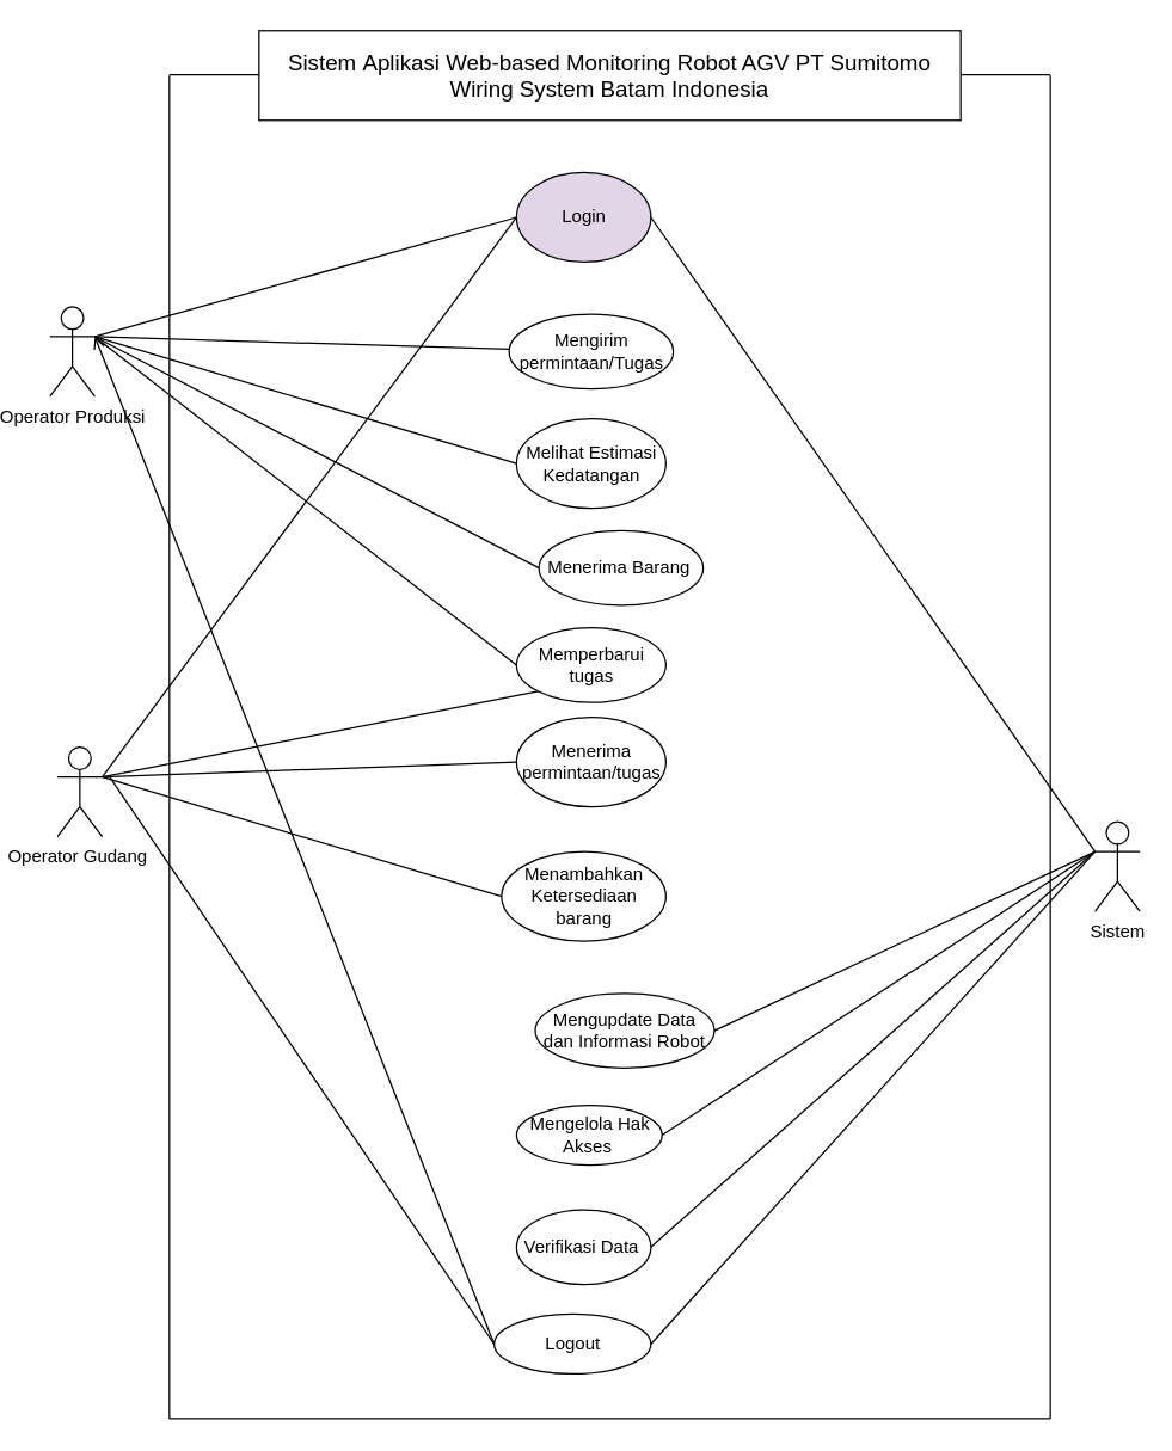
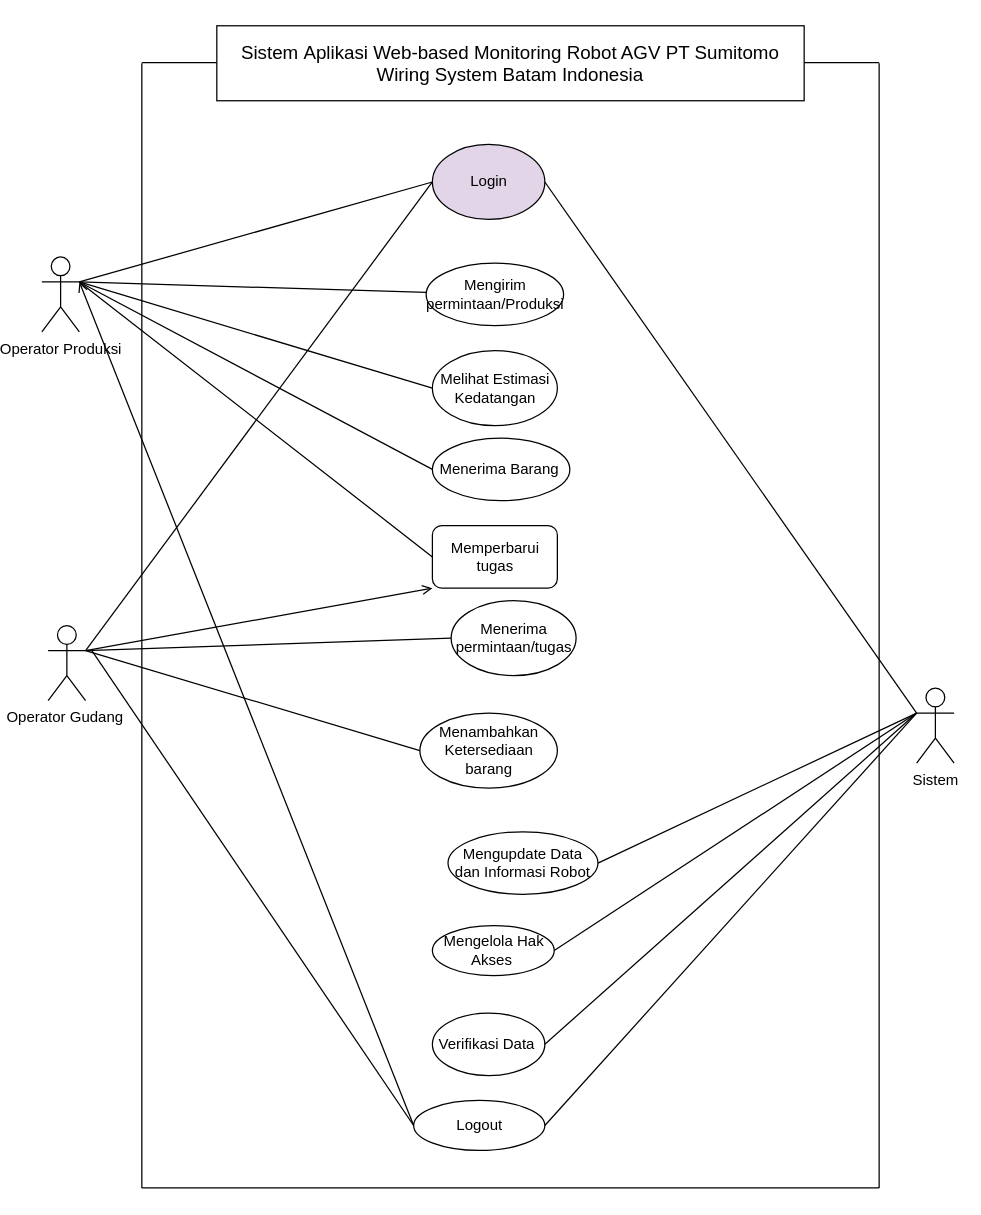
- <mxCell id="29" value="Mengirim permintaan/Tugas" style="ellipse;whiteSpace=wrap;html=1;" parent="1" vertex="1"><mxGeometry x="327.5" y="210" width="110" height="50" as="geometry" /></mxCell>
+ <mxCell id="29" value="Mengirim permintaan/Produksi" style="ellipse;whiteSpace=wrap;html=1;" parent="1" vertex="1"><mxGeometry x="327.5" y="210" width="110" height="50" as="geometry" /></mxCell>
- <mxCell id="5" value="Menerima Barang&amp;nbsp;" style="ellipse;whiteSpace=wrap;html=1;" parent="1" vertex="1"><mxGeometry x="347.5" y="355" width="110" height="50" as="geometry" /></mxCell>
+ <mxCell id="5" value="Menerima Barang&amp;nbsp;" style="ellipse;whiteSpace=wrap;html=1;" parent="1" vertex="1"><mxGeometry x="332.5" y="350" width="110" height="50" as="geometry" /></mxCell>
- <mxCell id="17" value="Memperbarui tugas" style="ellipse;whiteSpace=wrap;html=1;" parent="1" vertex="1"><mxGeometry x="332.5" y="420" width="100" height="50" as="geometry" /></mxCell>
+ <mxCell id="17" value="Memperbarui tugas" style="whiteSpace=wrap;html=1;rounded=1;" parent="1" vertex="1"><mxGeometry x="332.5" y="420" width="100" height="50" as="geometry" /></mxCell>
- <mxCell id="12" value="" style="endArrow=none;html=1;rounded=0;exitX=1;exitY=0.333;exitDx=0;exitDy=0;exitPerimeter=0;entryX=0;entryY=1;entryDx=0;entryDy=0;" parent="1" source="2" target="17" edge="1"><mxGeometry width="50" height="50" relative="1" as="geometry"><mxPoint x="367.5" y="760" as="sourcePoint" /><mxPoint x="317.5" y="550" as="targetPoint" /></mxGeometry></mxCell>
+ <mxCell id="12" value="" style="endArrow=open;html=1;rounded=0;exitX=1;exitY=0.333;exitDx=0;exitDy=0;exitPerimeter=0;entryX=0;entryY=1;entryDx=0;entryDy=0;" parent="1" source="2" target="17" edge="1"><mxGeometry width="50" height="50" relative="1" as="geometry"><mxPoint x="367.5" y="760" as="sourcePoint" /><mxPoint x="317.5" y="550" as="targetPoint" /></mxGeometry></mxCell>
- <mxCell id="4" value="Menerima permintaan/tugas" style="ellipse;whiteSpace=wrap;html=1;" parent="1" vertex="1"><mxGeometry x="332.5" y="480" width="100" height="60" as="geometry" /></mxCell>
+ <mxCell id="4" value="Menerima permintaan/tugas" style="ellipse;whiteSpace=wrap;html=1;" parent="1" vertex="1"><mxGeometry x="347.5" y="480" width="100" height="60" as="geometry" /></mxCell>
